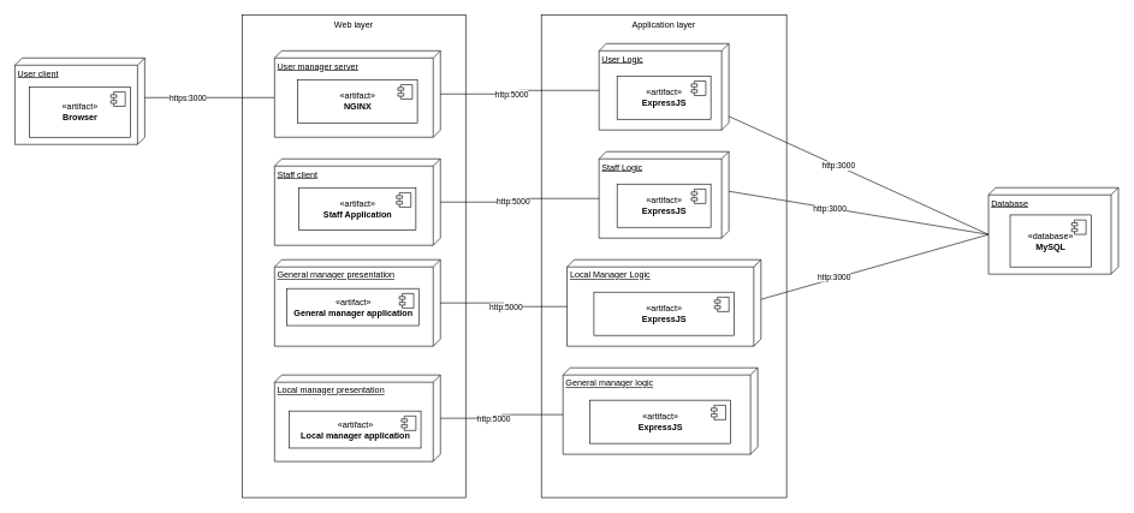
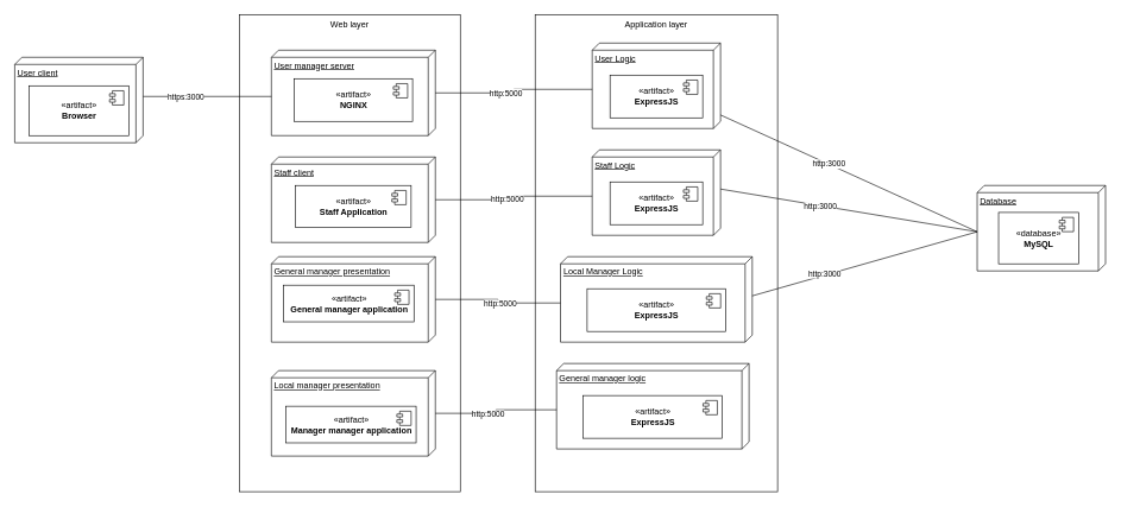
- <mxCell id="18" value="«artifact»&lt;br&gt;&lt;b&gt;Local manager application&lt;/b&gt;" style="html=1;dropTarget=0;" parent="16" vertex="1"><mxGeometry x="20" y="50" width="183" height="51.43" as="geometry" /></mxCell>
+ <mxCell id="18" value="«artifact»&lt;br&gt;&lt;b&gt;Manager manager application&lt;/b&gt;" style="html=1;dropTarget=0;" parent="16" vertex="1"><mxGeometry x="20" y="50" width="183" height="51.43" as="geometry" /></mxCell>
